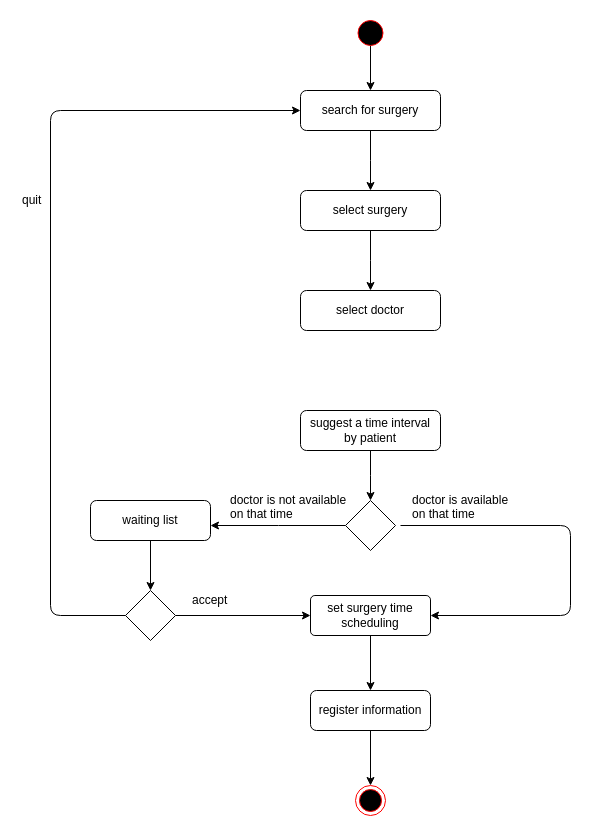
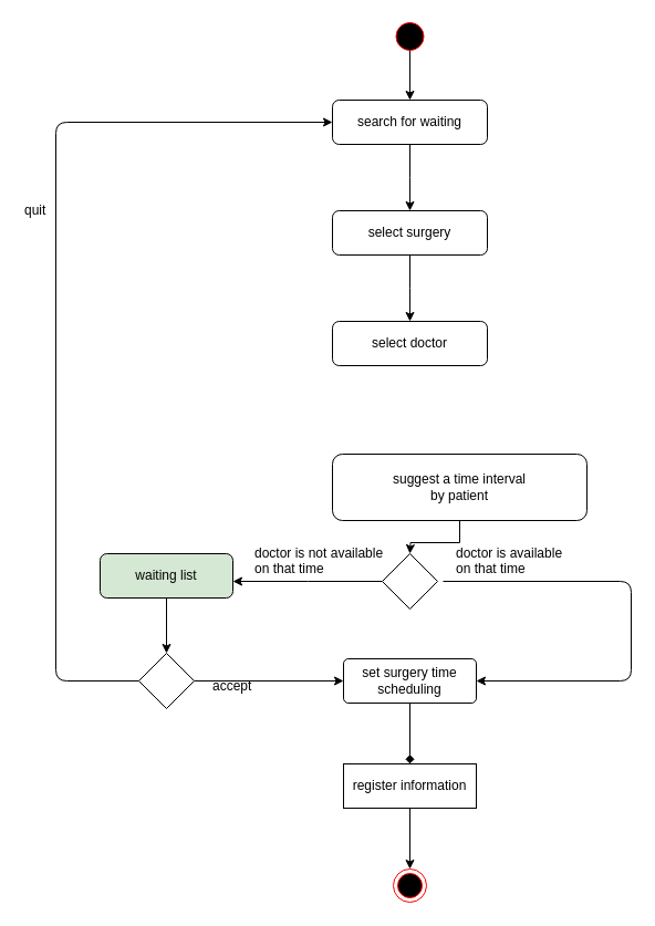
- <mxCell id="5" value="search for surgery" style="rounded=1;whiteSpace=wrap;html=1;" parent="1" vertex="1"><mxGeometry x="300" y="90" width="140" height="40" as="geometry" /></mxCell>
+ <mxCell id="5" value="search for waiting" style="rounded=1;whiteSpace=wrap;html=1;" parent="1" vertex="1"><mxGeometry x="300" y="90" width="140" height="40" as="geometry" /></mxCell>
- <mxCell id="21" value="quit" style="text;html=1;resizable=0;points=[];autosize=1;align=left;verticalAlign=top;spacingTop=-4;" parent="1" vertex="1"><mxGeometry x="20" y="190" width="30" height="20" as="geometry" /></mxCell>
+ <mxCell id="21" value="quit" style="text;html=1;resizable=0;points=[];autosize=1;align=left;verticalAlign=top;spacingTop=-4;" parent="1" vertex="1"><mxGeometry x="20" y="180" width="30" height="20" as="geometry" /></mxCell>
- <mxCell id="9" value="suggest a time interval&lt;br&gt;by patient" style="rounded=1;whiteSpace=wrap;html=1;" parent="1" vertex="1"><mxGeometry x="300" y="410" width="140" height="40" as="geometry" /></mxCell>
+ <mxCell id="9" value="suggest a time interval&lt;br&gt;by patient" style="rounded=1;whiteSpace=wrap;html=1;" parent="1" vertex="1"><mxGeometry x="300" y="410" width="230" height="60" as="geometry" /></mxCell>
- <mxCell id="17" value="waiting list" style="rounded=1;whiteSpace=wrap;html=1;" parent="1" vertex="1"><mxGeometry x="90" y="500" width="120" height="40" as="geometry" /></mxCell>
+ <mxCell id="17" value="waiting list" style="rounded=1;whiteSpace=wrap;html=1;fillColor=#d5e8d4;" parent="1" vertex="1"><mxGeometry x="90" y="500" width="120" height="40" as="geometry" /></mxCell>
- <mxCell id="22" value="accept" style="text;html=1;resizable=0;points=[];autosize=1;align=left;verticalAlign=top;spacingTop=-4;" parent="1" vertex="1"><mxGeometry x="190" y="590" width="50" height="20" as="geometry" /></mxCell>
+ <mxCell id="22" value="accept" style="text;html=1;resizable=0;points=[];autosize=1;align=left;verticalAlign=top;spacingTop=-4;" parent="1" vertex="1"><mxGeometry x="190" y="610" width="50" height="20" as="geometry" /></mxCell>
- <mxCell id="25" value="" style="edgeStyle=orthogonalEdgeStyle;rounded=0;orthogonalLoop=1;jettySize=auto;html=1;" parent="1" source="26" target="15" edge="1"><mxGeometry relative="1" as="geometry" /></mxCell>
+ <mxCell id="25" value="" style="edgeStyle=orthogonalEdgeStyle;rounded=0;orthogonalLoop=1;jettySize=auto;html=1;endArrow=diamond;" parent="1" source="26" target="15" edge="1"><mxGeometry relative="1" as="geometry" /></mxCell>
- <mxCell id="15" value="register information" style="rounded=1;whiteSpace=wrap;html=1;" parent="1" vertex="1"><mxGeometry x="310" y="690" width="120" height="40" as="geometry" /></mxCell>
+ <mxCell id="15" value="register information" style="whiteSpace=wrap;html=1;rounded=0;" parent="1" vertex="1"><mxGeometry x="310" y="690" width="120" height="40" as="geometry" /></mxCell>
